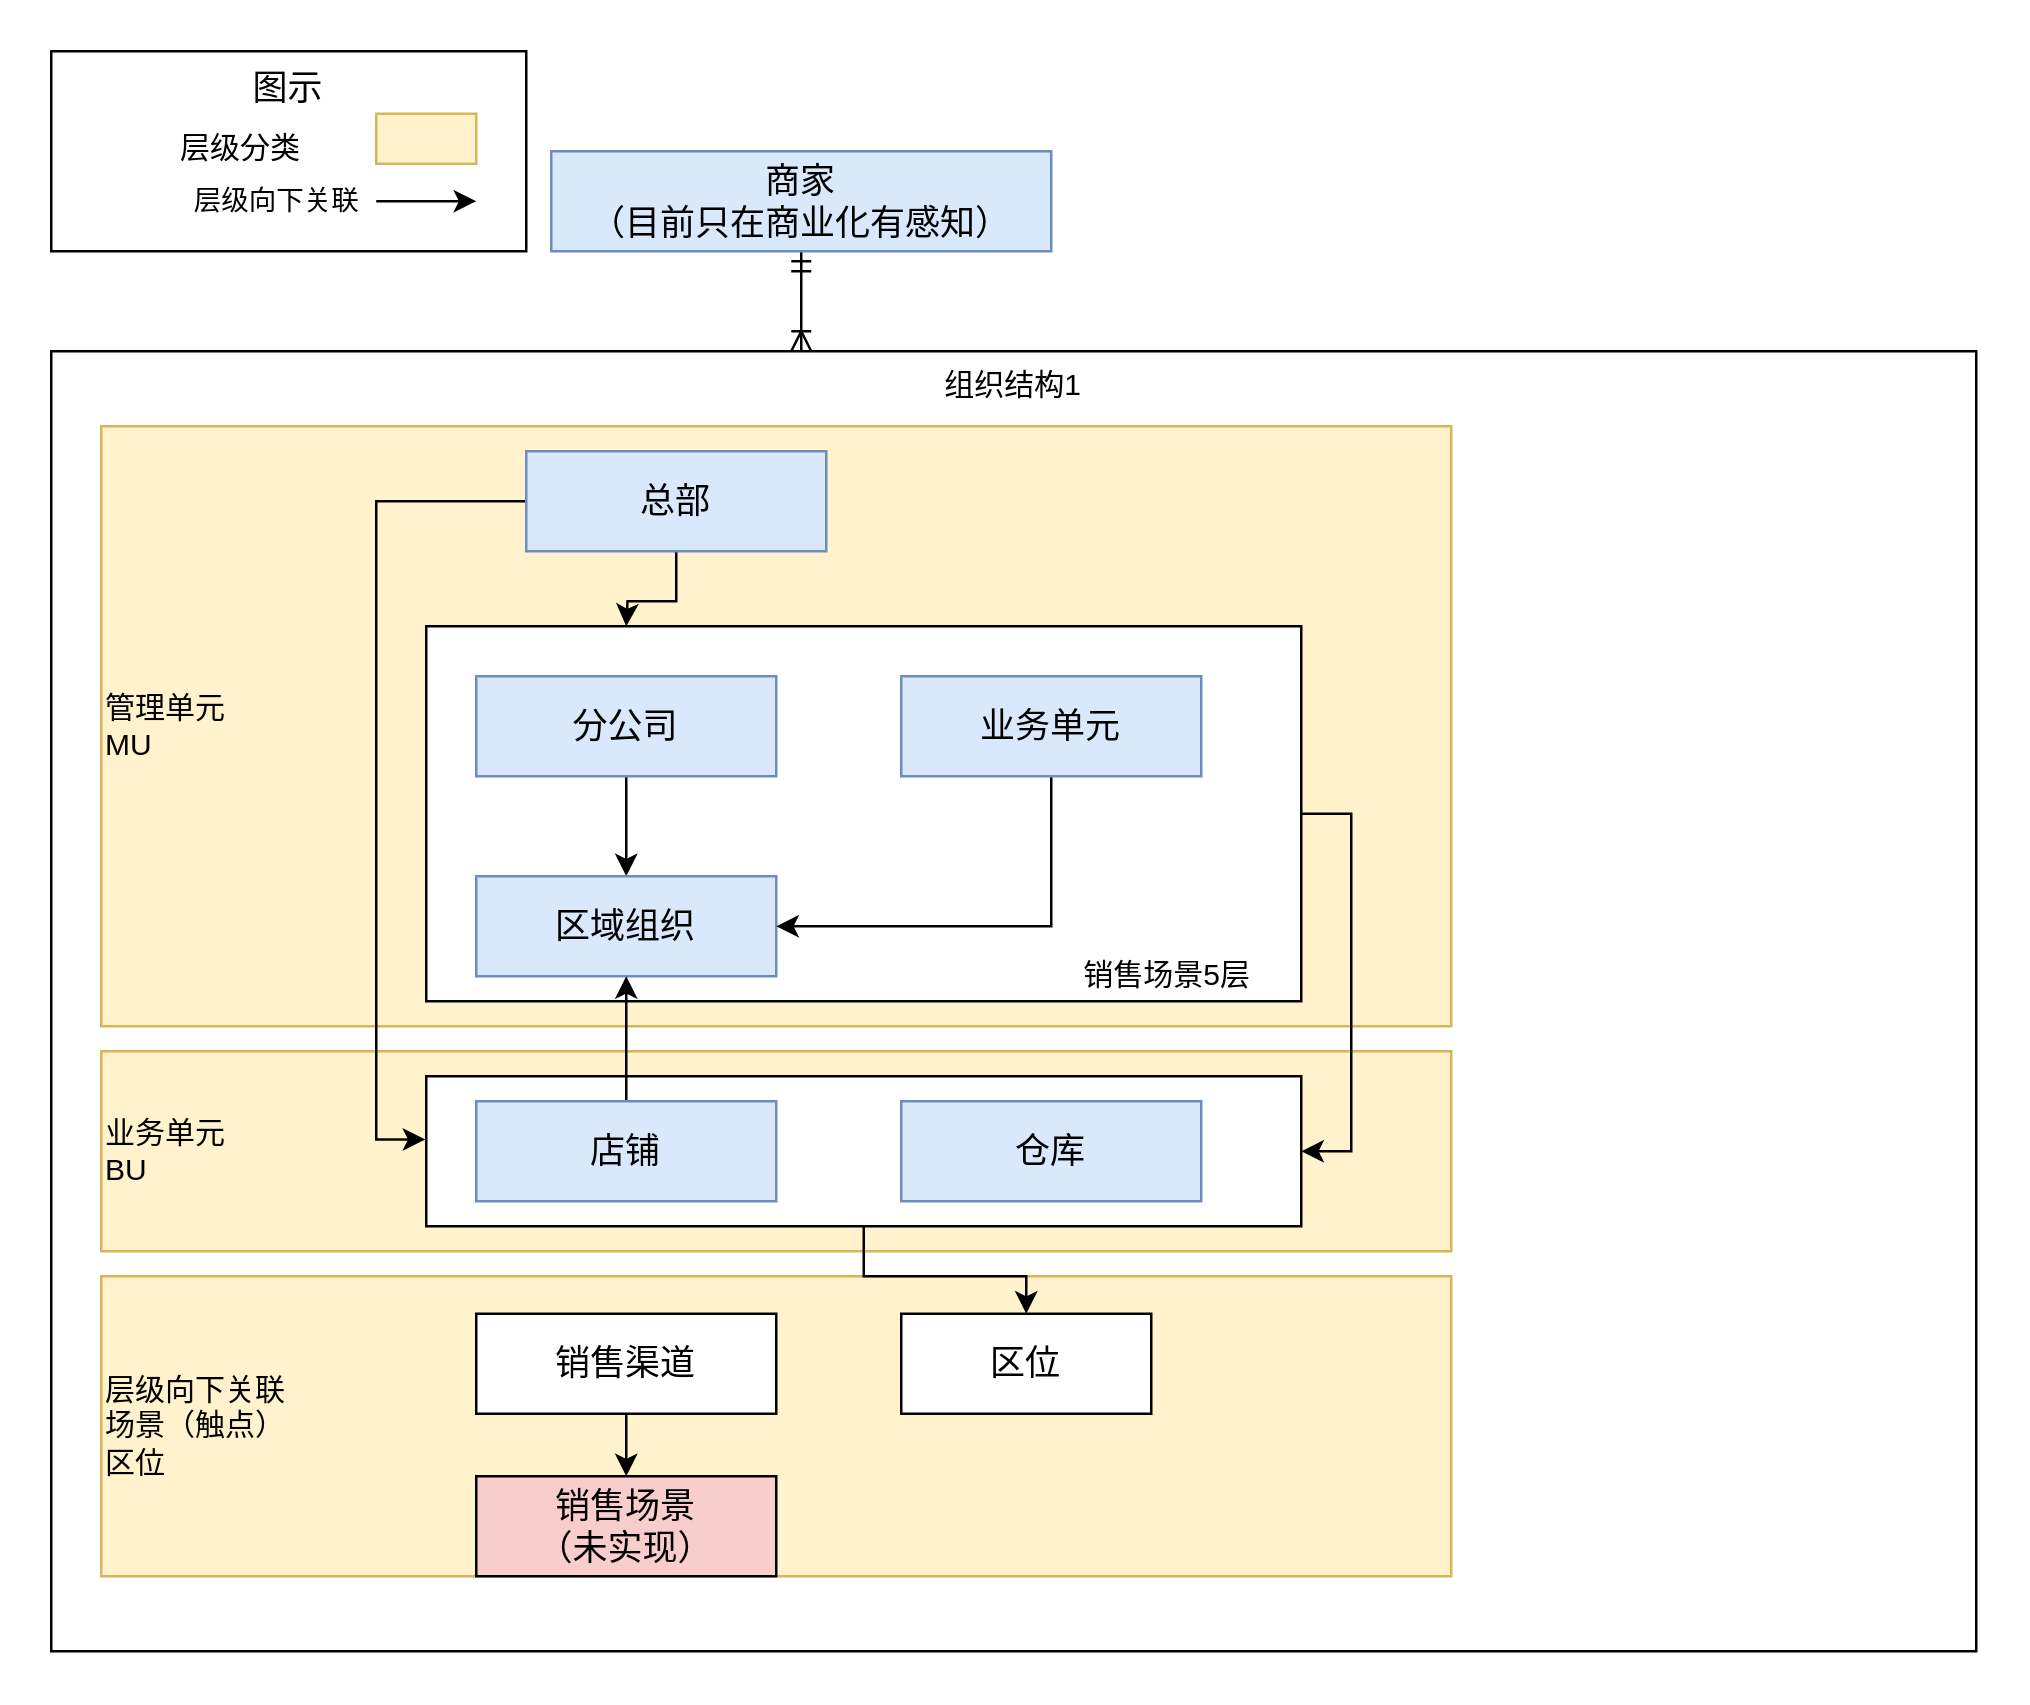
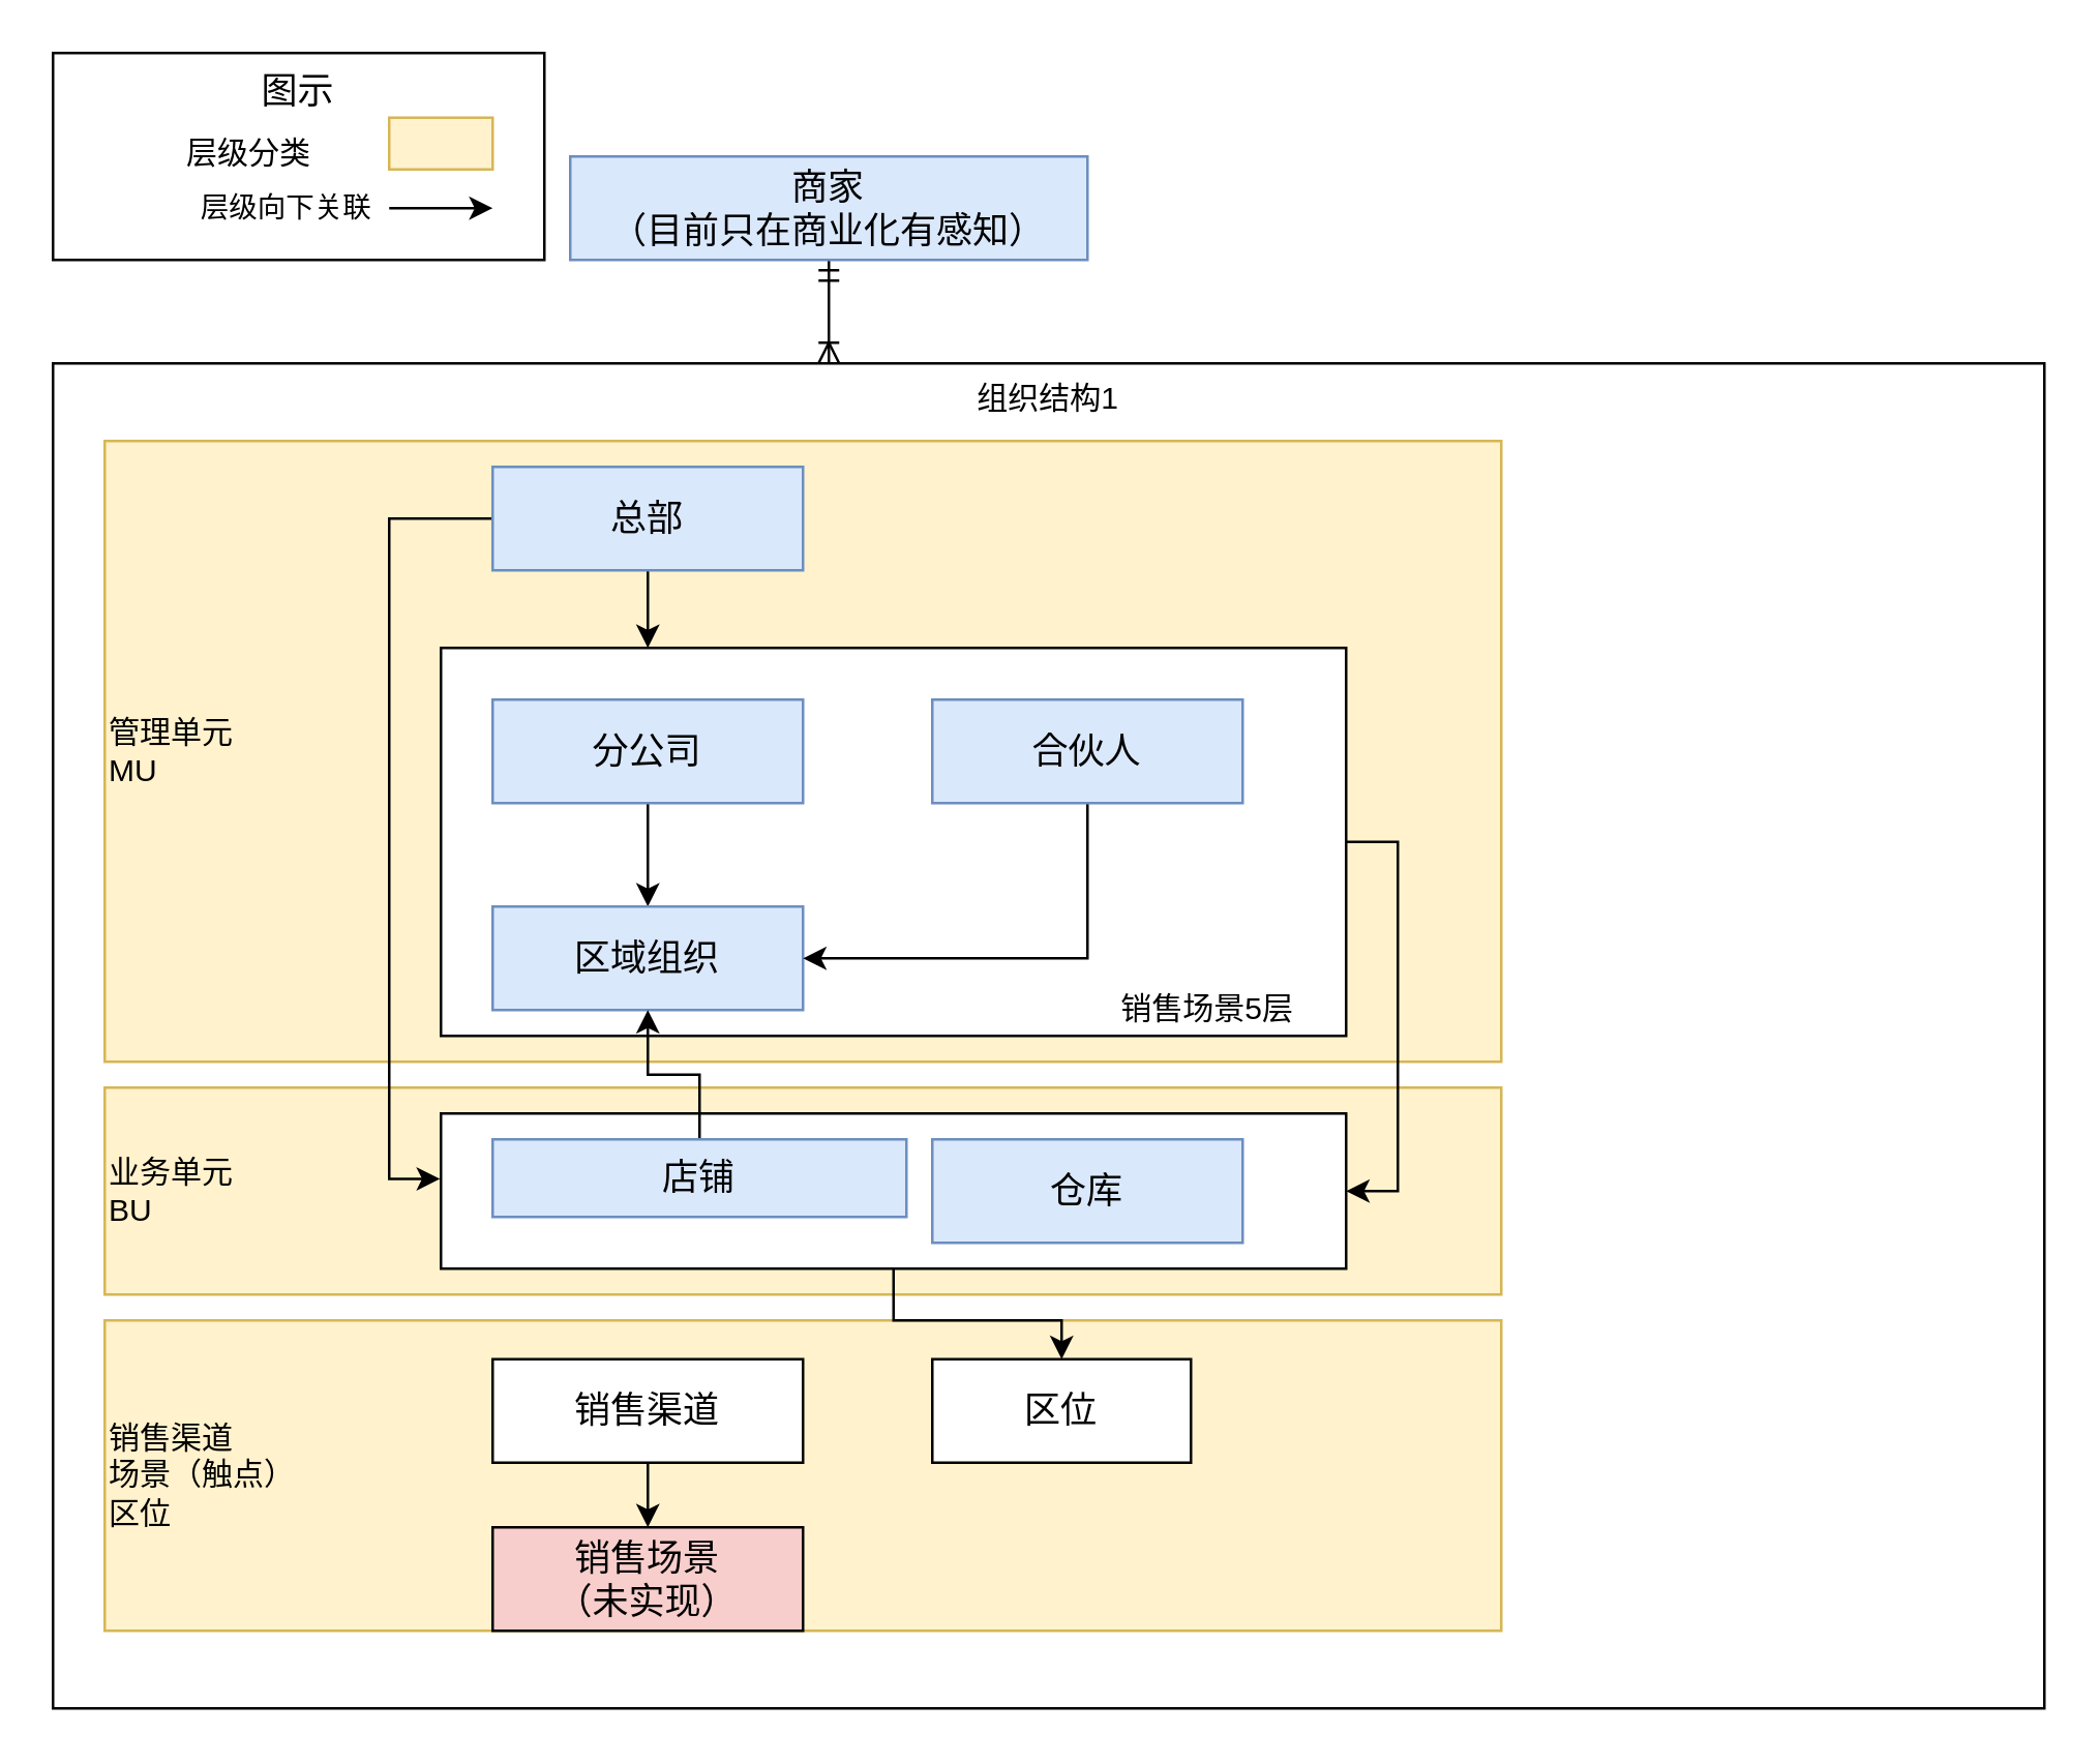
- <mxCell id="13" value="总部" style="rounded=0;whiteSpace=wrap;html=1;fontSize=14;fillColor=#dae8fc;strokeColor=#6c8ebf;" vertex="1" parent="1"><mxGeometry x="210" y="180" width="120" height="40" as="geometry" /></mxCell>
+ <mxCell id="13" value="总部" style="rounded=0;whiteSpace=wrap;html=1;fontSize=14;fillColor=#dae8fc;strokeColor=#6c8ebf;" vertex="1" parent="1"><mxGeometry x="190" y="180" width="120" height="40" as="geometry" /></mxCell>
- <mxCell id="23" value="业务单元" style="rounded=0;whiteSpace=wrap;html=1;fontSize=14;fillColor=#dae8fc;strokeColor=#6c8ebf;" vertex="1" parent="1"><mxGeometry x="360" y="270" width="120" height="40" as="geometry" /></mxCell>
+ <mxCell id="23" value="合伙人" style="rounded=0;whiteSpace=wrap;html=1;fontSize=14;fillColor=#dae8fc;strokeColor=#6c8ebf;" vertex="1" parent="1"><mxGeometry x="360" y="270" width="120" height="40" as="geometry" /></mxCell>
- <mxCell id="18" value="店铺" style="rounded=0;whiteSpace=wrap;html=1;fontSize=14;fillColor=#dae8fc;strokeColor=#6c8ebf;" vertex="1" parent="1"><mxGeometry x="190" y="440" width="120" height="40" as="geometry" /></mxCell>
+ <mxCell id="18" value="店铺" style="rounded=0;whiteSpace=wrap;html=1;fontSize=14;fillColor=#dae8fc;strokeColor=#6c8ebf;" vertex="1" parent="1"><mxGeometry x="190" y="440" width="160" height="30" as="geometry" /></mxCell>
- <mxCell id="10" value="层级向下关联&lt;br&gt;场景（触点）&lt;br&gt;区位" style="rounded=0;whiteSpace=wrap;html=1;align=left;strokeColor=#d6b656;fillColor=#fff2cc;" vertex="1" parent="1"><mxGeometry x="40" y="510" width="540" height="120" as="geometry" /></mxCell>
+ <mxCell id="10" value="销售渠道&lt;br&gt;场景（触点）&lt;br&gt;区位" style="rounded=0;whiteSpace=wrap;html=1;align=left;strokeColor=#d6b656;fillColor=#fff2cc;" vertex="1" parent="1"><mxGeometry x="40" y="510" width="540" height="120" as="geometry" /></mxCell>
